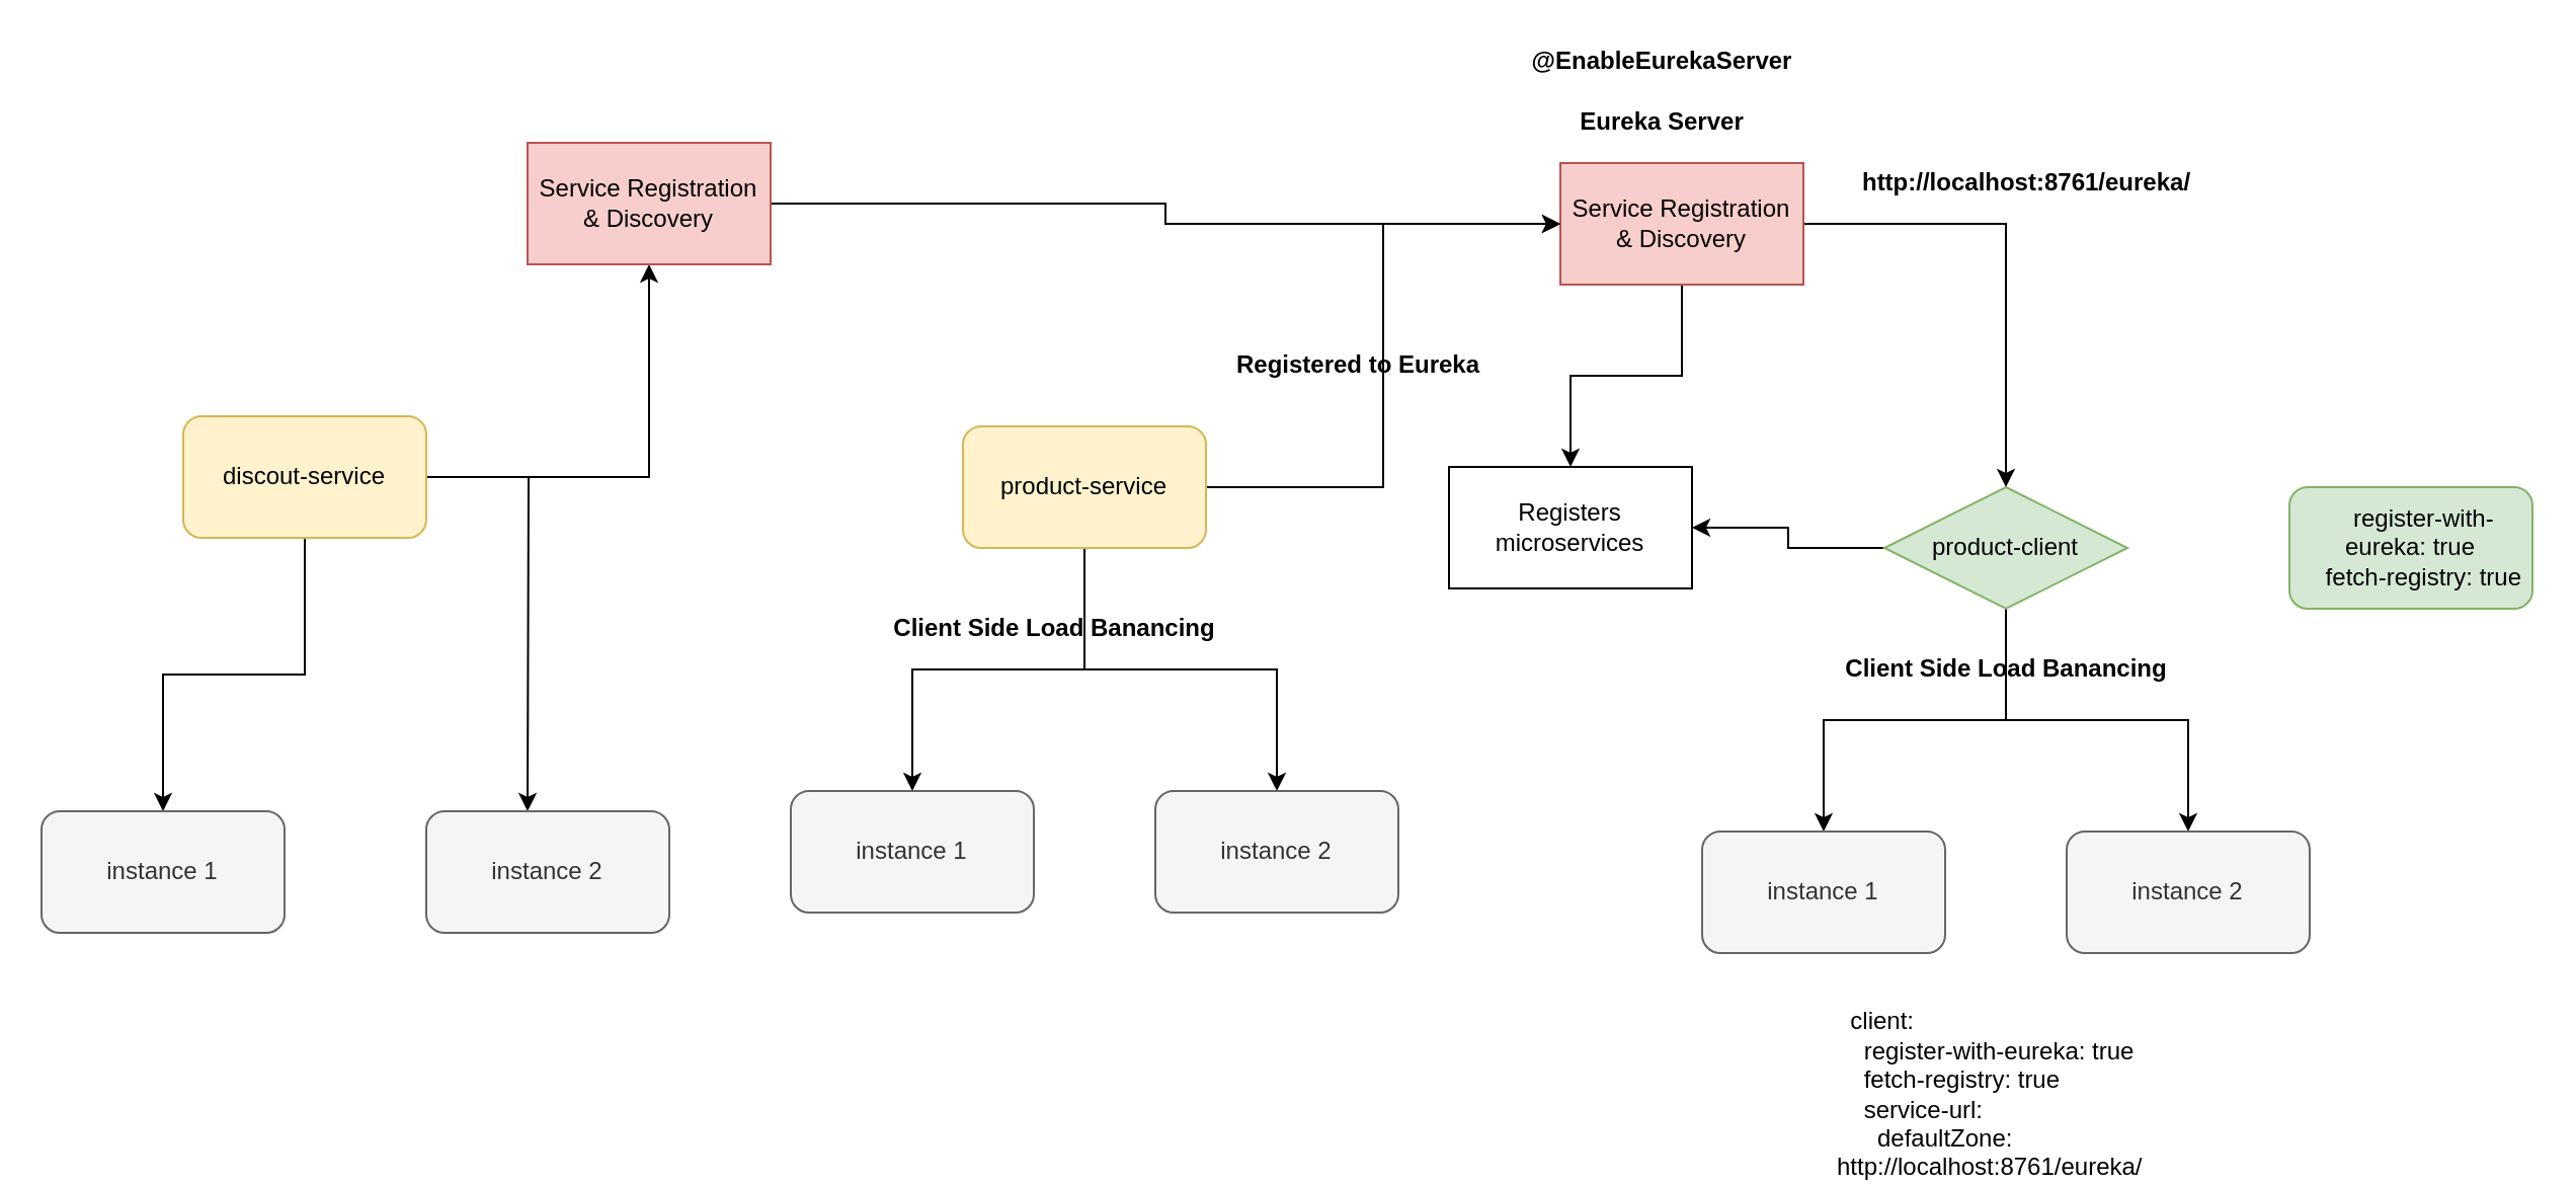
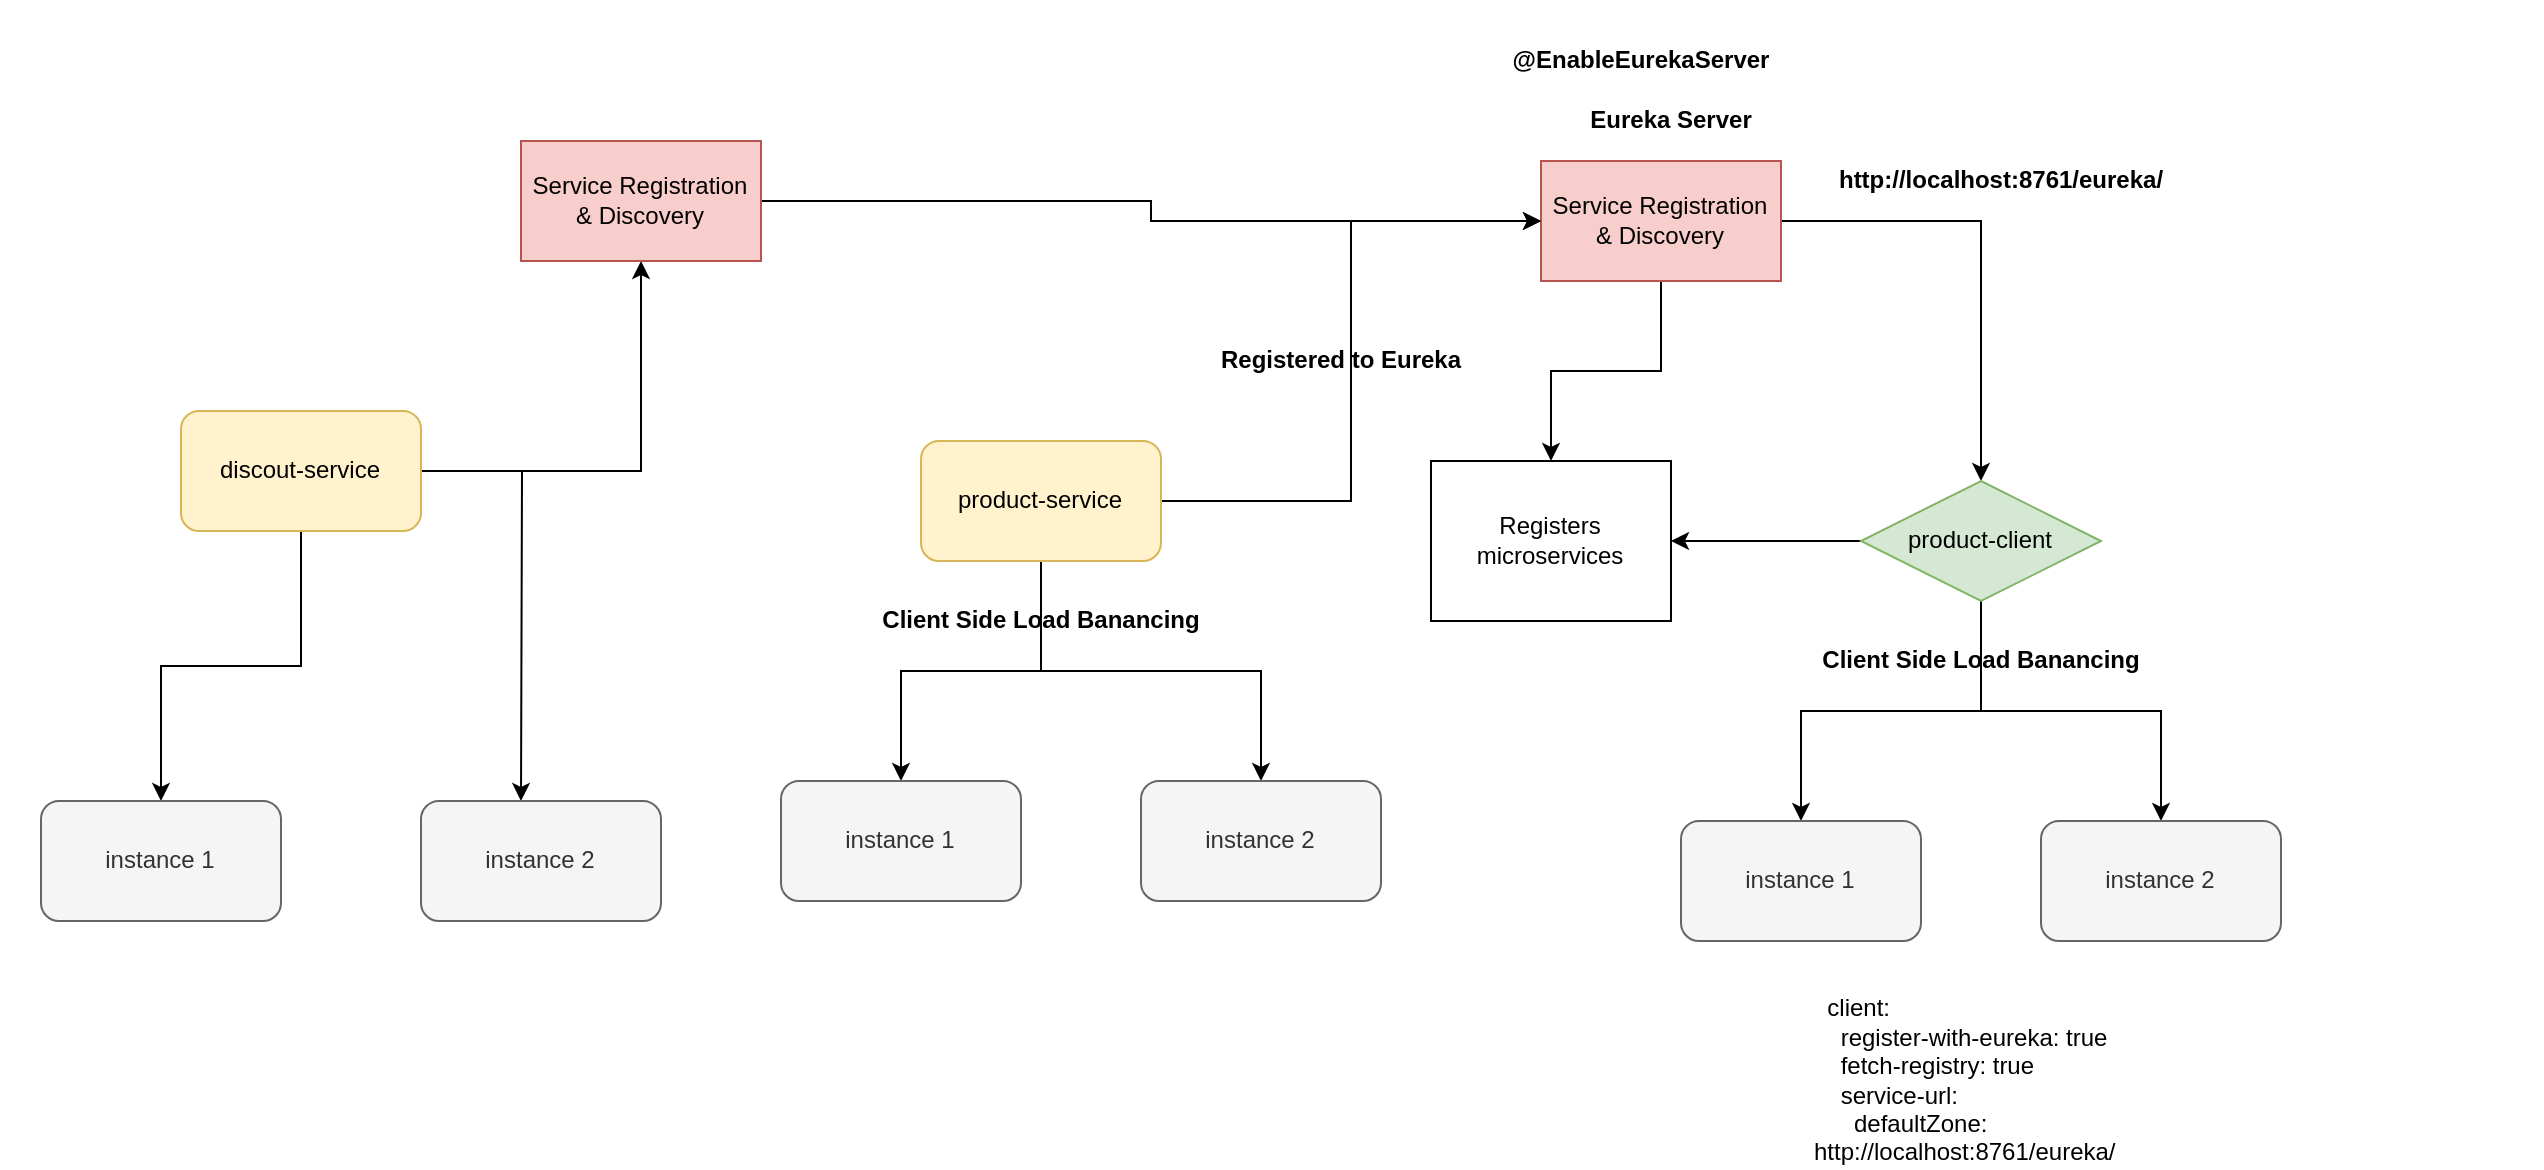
- <mxCell id="13" value="Eureka Server" style="text;html=1;align=center;verticalAlign=middle;resizable=0;points=[];autosize=1;fontStyle=1" parent="1" vertex="1"><mxGeometry x="770" y="50" width="100" height="20" as="geometry" /></mxCell>
+ <mxCell id="13" value="Eureka Server" style="text;html=1;align=center;verticalAlign=middle;resizable=0;points=[];autosize=1;fontStyle=1" parent="1" vertex="1"><mxGeometry x="785" y="50" width="100" height="20" as="geometry" /></mxCell>
- <mxCell id="9" value="product-service" style="rounded=1;whiteSpace=wrap;html=1;fillColor=#fff2cc;strokeColor=#d6b656;" parent="1" vertex="1"><mxGeometry x="475" y="210" width="120" height="60" as="geometry" /></mxCell>
+ <mxCell id="9" value="product-service" style="rounded=1;whiteSpace=wrap;html=1;fillColor=#fff2cc;strokeColor=#d6b656;" parent="1" vertex="1"><mxGeometry x="460" y="220" width="120" height="60" as="geometry" /></mxCell>
- <mxCell id="5" value="Registers microservices" style="rounded=0;whiteSpace=wrap;html=1;" parent="1" vertex="1"><mxGeometry x="715" y="230" width="120" height="60" as="geometry" /></mxCell>
+ <mxCell id="5" value="Registers microservices" style="rounded=0;whiteSpace=wrap;html=1;" parent="1" vertex="1"><mxGeometry x="715" y="230" width="120" height="80" as="geometry" /></mxCell>
- <mxCell id="32" value="&lt;div&gt;&amp;nbsp; &amp;nbsp; register-with-eureka: true&lt;/div&gt;&lt;div&gt;&amp;nbsp; &amp;nbsp; fetch-registry: true&lt;/div&gt;" style="rounded=1;whiteSpace=wrap;html=1;fillColor=#d5e8d4;strokeColor=#82b366;" parent="1" vertex="1"><mxGeometry x="1130" y="240" width="120" height="60" as="geometry" /></mxCell>
